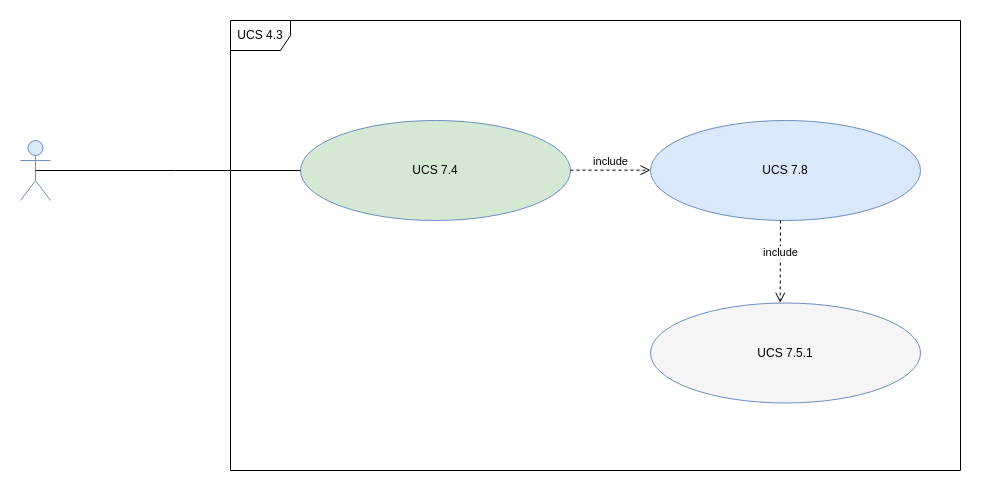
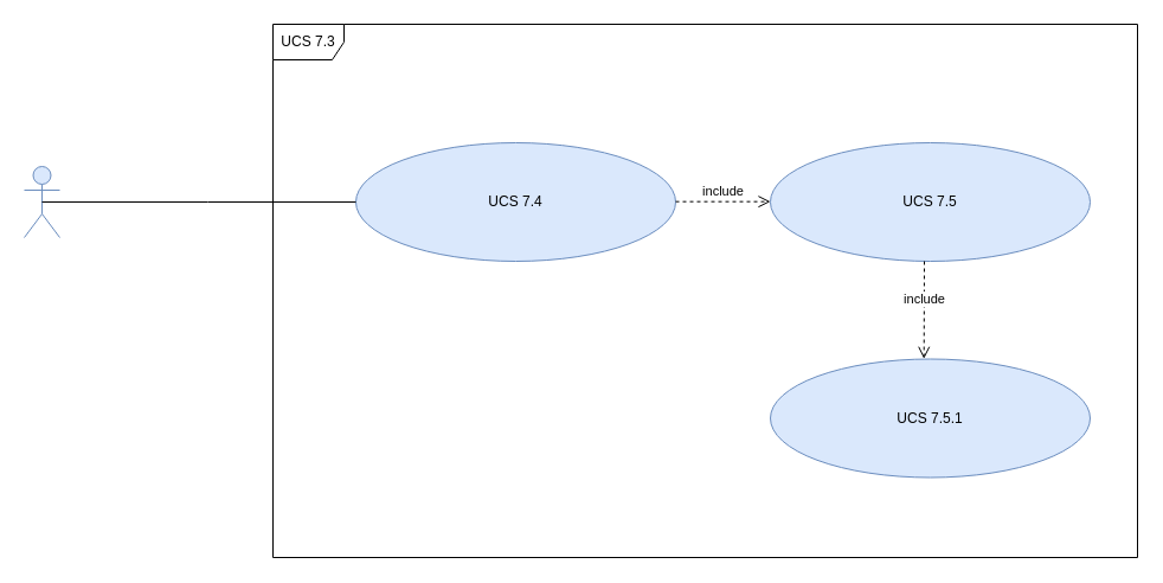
- <mxCell id="2" value="UCS 4.3" parent="1" vertex="1" style="shape=umlFrame;whiteSpace=wrap;html=1;"><mxGeometry as="geometry" height="450" width="730" y="20" x="230" /></mxCell>
+ <mxCell id="2" value="UCS 7.3" parent="1" vertex="1" style="shape=umlFrame;whiteSpace=wrap;html=1;"><mxGeometry as="geometry" height="450" width="730" y="20" x="230" /></mxCell>
- <mxCell id="4" value="UCS 7.4" parent="1" vertex="1" style="ellipse;whiteSpace=wrap;html=1;fillColor=#d5e8d4;strokeColor=#6c8ebf;"><mxGeometry as="geometry" height="100" width="270" y="120" x="300" /></mxCell>
+ <mxCell id="4" value="UCS 7.4" parent="1" vertex="1" style="ellipse;whiteSpace=wrap;html=1;fillColor=#dae8fc;strokeColor=#6c8ebf;"><mxGeometry as="geometry" height="100" width="270" y="120" x="300" /></mxCell>
- <mxCell id="5" value="UCS 7.8" parent="1" vertex="1" style="ellipse;whiteSpace=wrap;html=1;fillColor=#dae8fc;strokeColor=#6c8ebf;"><mxGeometry as="geometry" height="100" width="270" y="120" x="650" /></mxCell>
+ <mxCell id="5" value="UCS 7.5" parent="1" vertex="1" style="ellipse;whiteSpace=wrap;html=1;fillColor=#dae8fc;strokeColor=#6c8ebf;"><mxGeometry as="geometry" height="100" width="270" y="120" x="650" /></mxCell>
- <mxCell id="10" value="UCS 7.5.1" parent="1" vertex="1" style="ellipse;whiteSpace=wrap;html=1;fillColor=#f5f5f5;strokeColor=#6c8ebf;"><mxGeometry as="geometry" height="100" width="270" y="302.5" x="650" /></mxCell>
+ <mxCell id="10" value="UCS 7.5.1" parent="1" vertex="1" style="ellipse;whiteSpace=wrap;html=1;fillColor=#dae8fc;strokeColor=#6c8ebf;"><mxGeometry as="geometry" height="100" width="270" y="302.5" x="650" /></mxCell>
